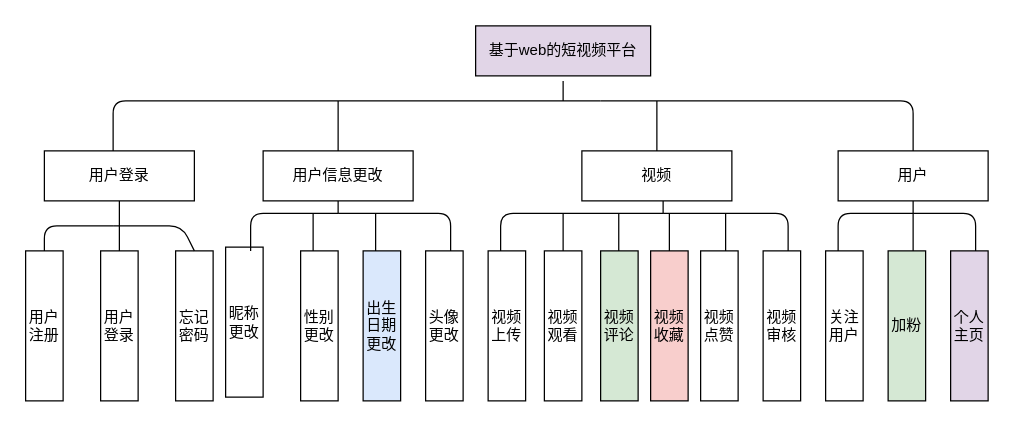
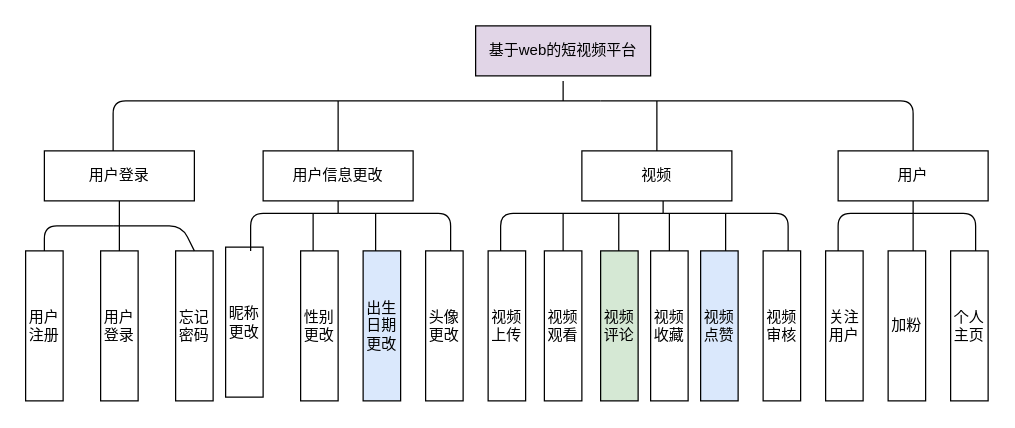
- <mxCell id="17" value="视频收藏" style="rounded=0;whiteSpace=wrap;html=1;fillColor=#f8cecc;" vertex="1" parent="1"><mxGeometry x="520" y="200" width="30" height="120" as="geometry" /></mxCell>
+ <mxCell id="17" value="视频收藏" style="rounded=0;whiteSpace=wrap;html=1;fillColor=#ffffff;" vertex="1" parent="1"><mxGeometry x="520" y="200" width="30" height="120" as="geometry" /></mxCell>
- <mxCell id="18" value="视频点赞" style="rounded=0;whiteSpace=wrap;html=1;fillColor=#ffffff;" vertex="1" parent="1"><mxGeometry x="560" y="200" width="30" height="120" as="geometry" /></mxCell>
+ <mxCell id="18" value="视频点赞" style="rounded=0;whiteSpace=wrap;html=1;fillColor=#dae8fc;" vertex="1" parent="1"><mxGeometry x="560" y="200" width="30" height="120" as="geometry" /></mxCell>
- <mxCell id="21" value="加粉" style="rounded=0;whiteSpace=wrap;html=1;fillColor=#d5e8d4;" vertex="1" parent="1"><mxGeometry x="710" y="200" width="30" height="120" as="geometry" /></mxCell>
+ <mxCell id="21" value="加粉" style="rounded=0;whiteSpace=wrap;html=1;fillColor=#ffffff;" vertex="1" parent="1"><mxGeometry x="710" y="200" width="30" height="120" as="geometry" /></mxCell>
- <mxCell id="22" value="个人主页" style="rounded=0;whiteSpace=wrap;html=1;fillColor=#e1d5e7;" vertex="1" parent="1"><mxGeometry x="760" y="200" width="30" height="120" as="geometry" /></mxCell>
+ <mxCell id="22" value="个人主页" style="rounded=0;whiteSpace=wrap;html=1;fillColor=#ffffff;" vertex="1" parent="1"><mxGeometry x="760" y="200" width="30" height="120" as="geometry" /></mxCell>
